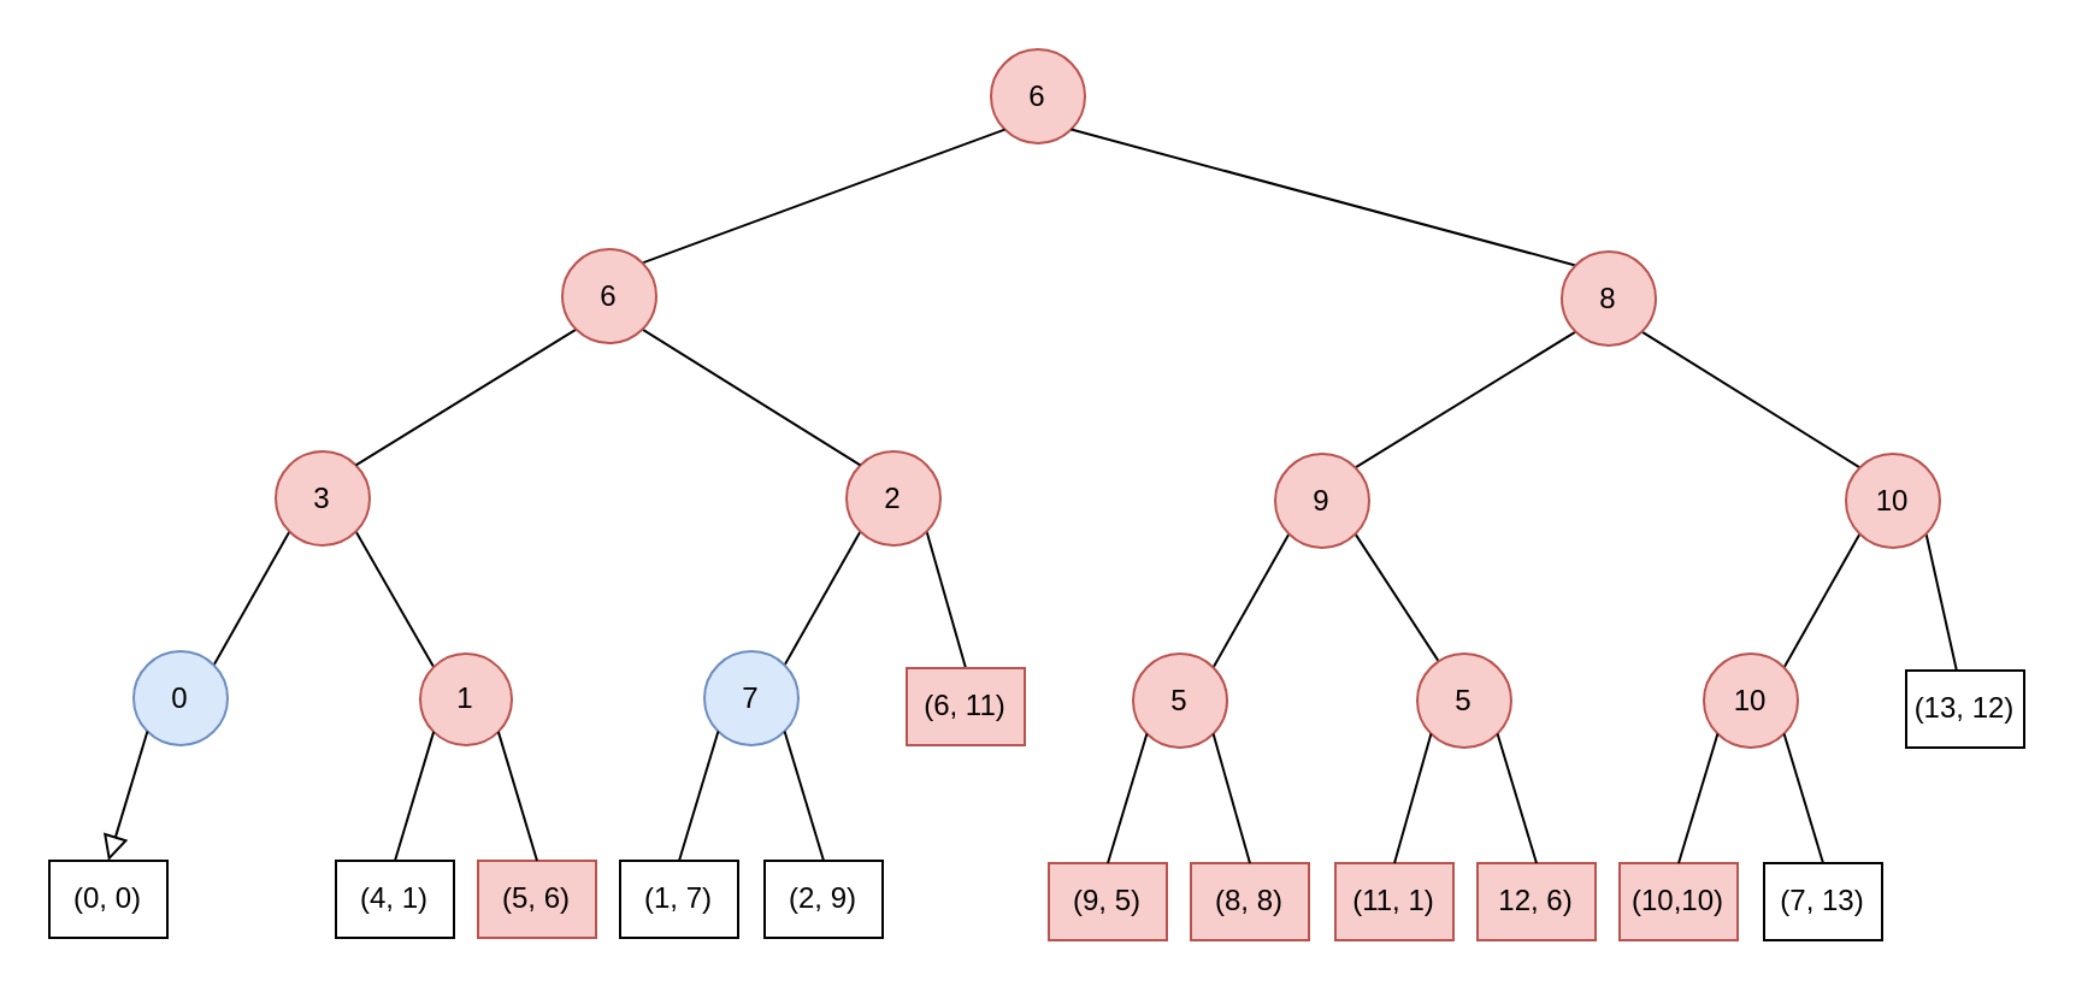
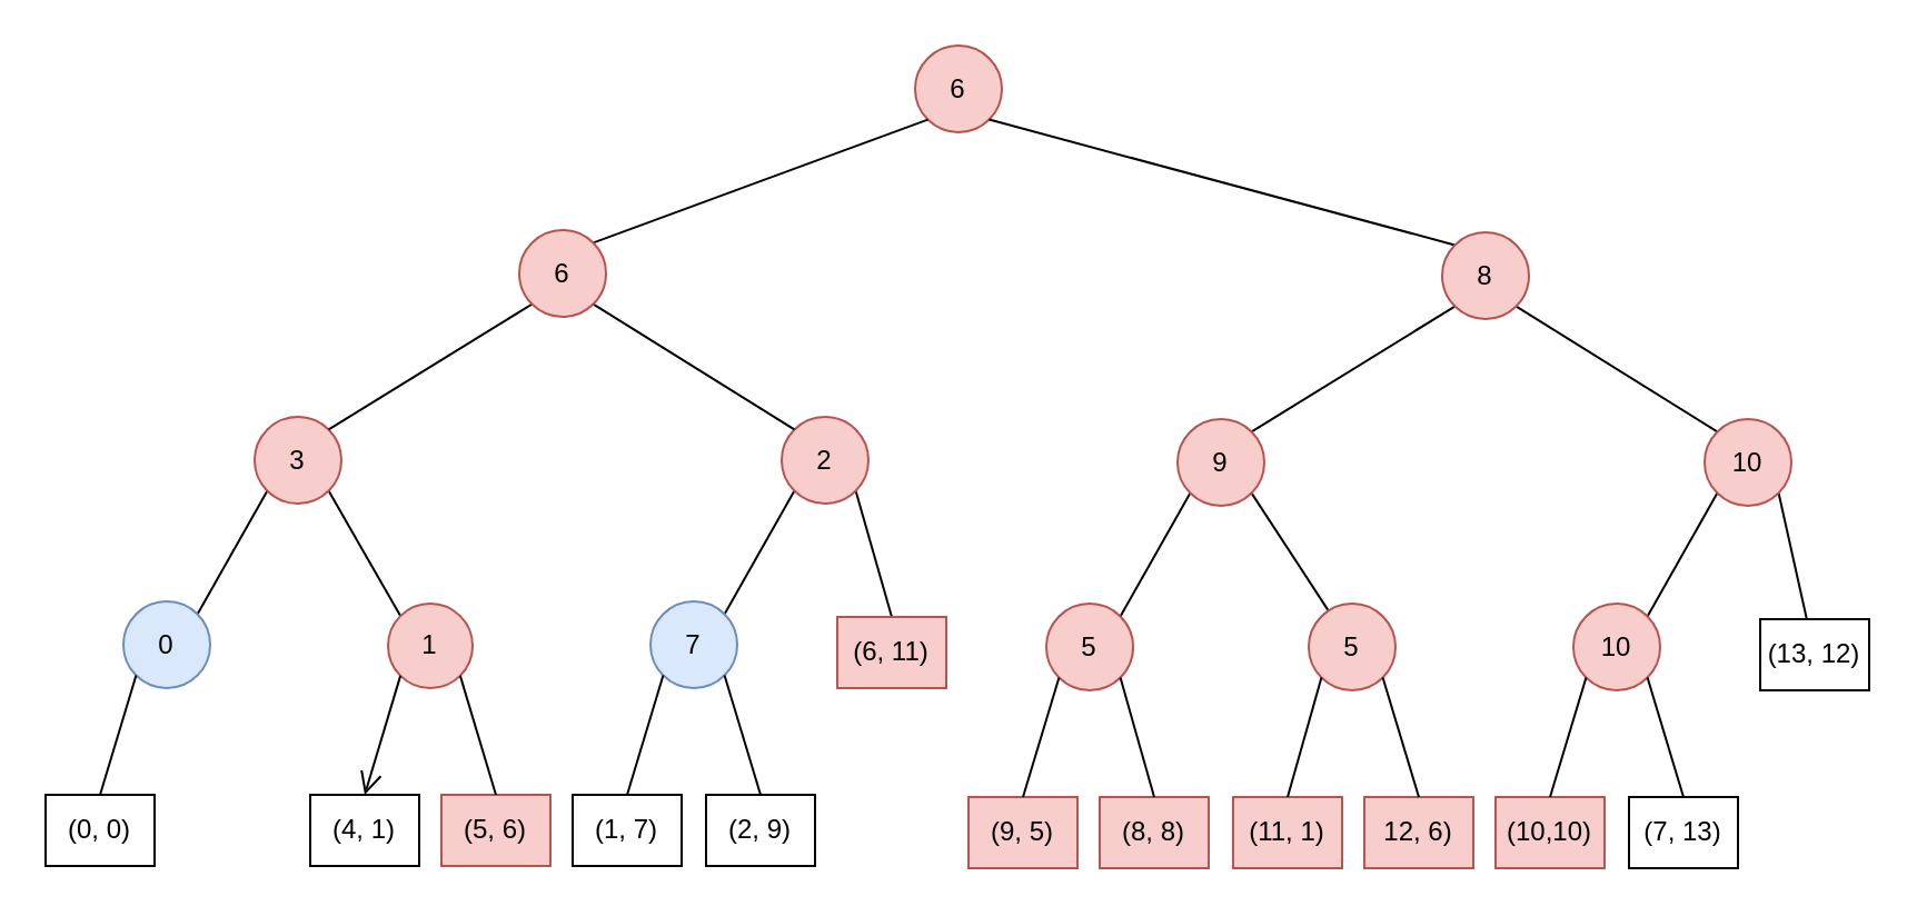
- <mxCell id="43" style="edgeStyle=none;curved=1;rounded=0;orthogonalLoop=1;jettySize=auto;html=1;exitX=0;exitY=1;exitDx=0;exitDy=0;entryX=0.5;entryY=0;entryDx=0;entryDy=0;fontSize=12;startSize=8;endSize=8;endArrow=block;endFill=0;movable=1;resizable=1;rotatable=1;deletable=1;editable=1;locked=0;connectable=1;" edge="1" parent="1" source="35" target="16"><mxGeometry relative="1" as="geometry" /></mxCell>
+ <mxCell id="43" style="edgeStyle=none;curved=1;rounded=0;orthogonalLoop=1;jettySize=auto;html=1;exitX=0;exitY=1;exitDx=0;exitDy=0;entryX=0.5;entryY=0;entryDx=0;entryDy=0;fontSize=12;startSize=8;endSize=8;endArrow=none;endFill=0;movable=1;resizable=1;rotatable=1;deletable=1;editable=1;locked=0;connectable=1;" edge="1" parent="1" source="35" target="16"><mxGeometry relative="1" as="geometry" /></mxCell>
- <mxCell id="45" style="edgeStyle=none;curved=1;rounded=0;orthogonalLoop=1;jettySize=auto;html=1;exitX=0;exitY=1;exitDx=0;exitDy=0;entryX=0.5;entryY=0;entryDx=0;entryDy=0;fontSize=12;startSize=8;endSize=8;endArrow=none;endFill=0;movable=1;resizable=1;rotatable=1;deletable=1;editable=1;locked=0;connectable=1;" edge="1" parent="1" source="36" target="17"><mxGeometry relative="1" as="geometry" /></mxCell>
+ <mxCell id="45" style="edgeStyle=none;curved=1;rounded=0;orthogonalLoop=1;jettySize=auto;html=1;exitX=0;exitY=1;exitDx=0;exitDy=0;entryX=0.5;entryY=0;entryDx=0;entryDy=0;fontSize=12;startSize=8;endSize=8;endArrow=open;endFill=0;movable=1;resizable=1;rotatable=1;deletable=1;editable=1;locked=0;connectable=1;" edge="1" parent="1" source="36" target="17"><mxGeometry relative="1" as="geometry" /></mxCell>
